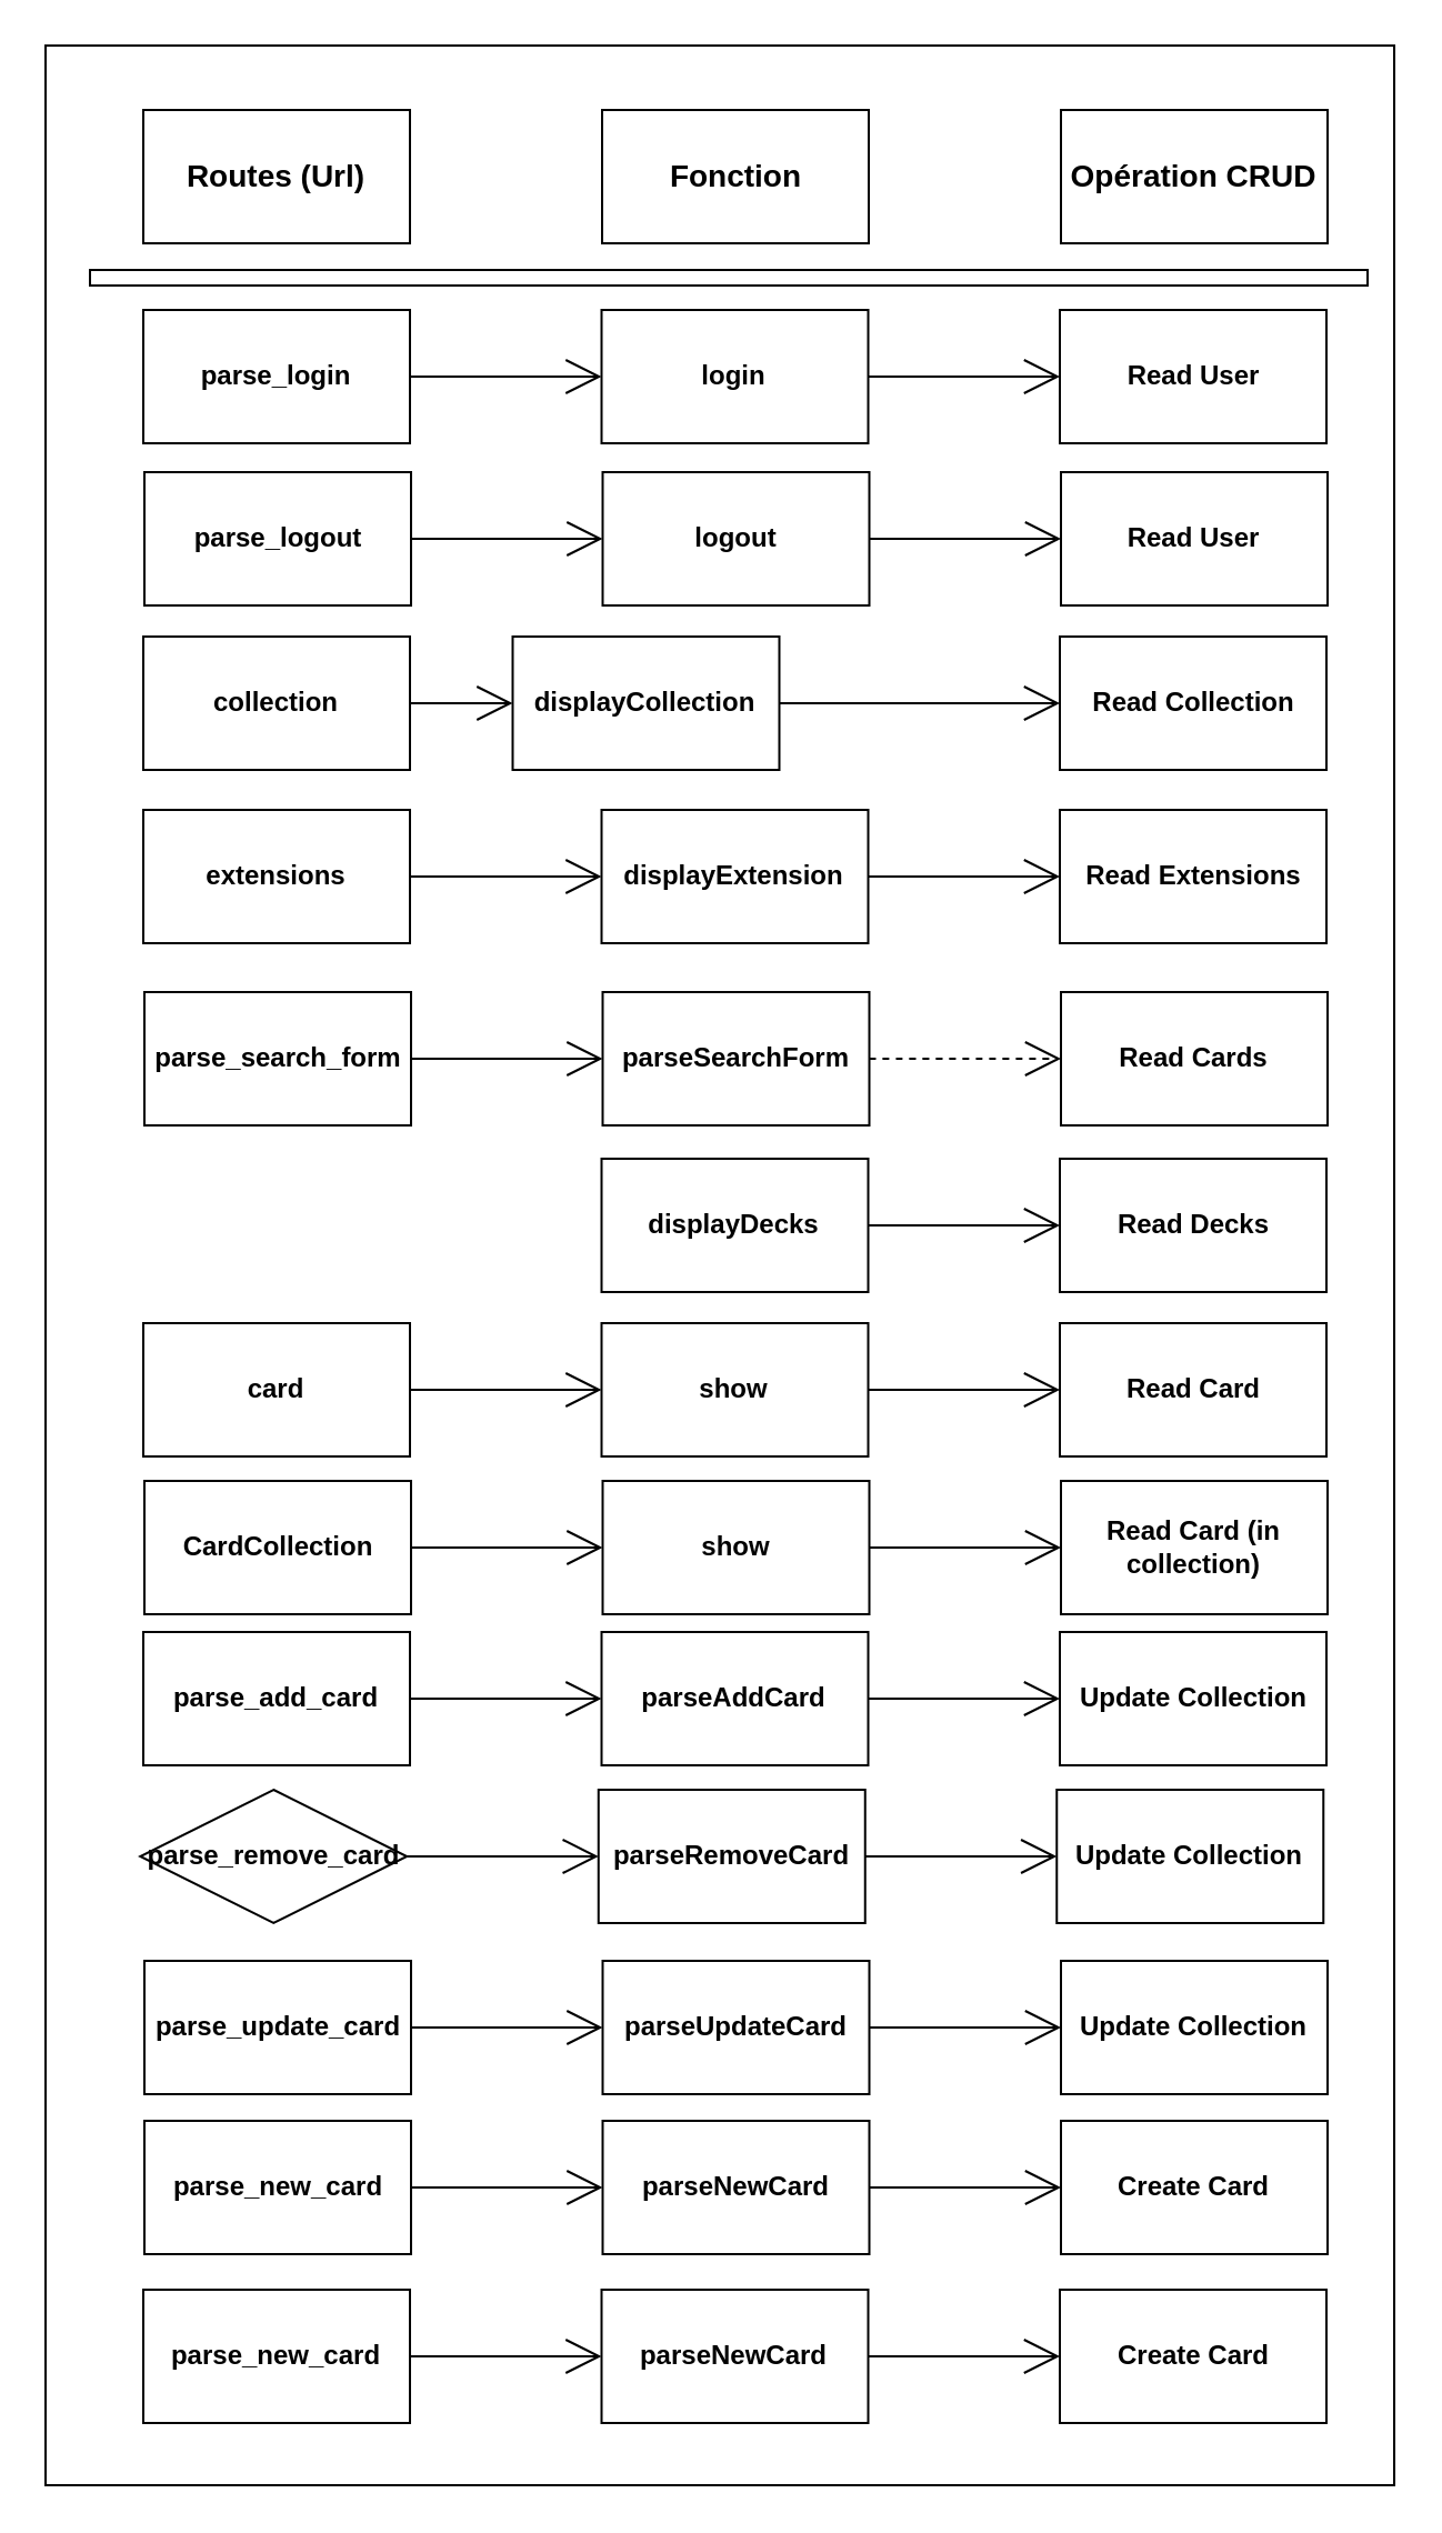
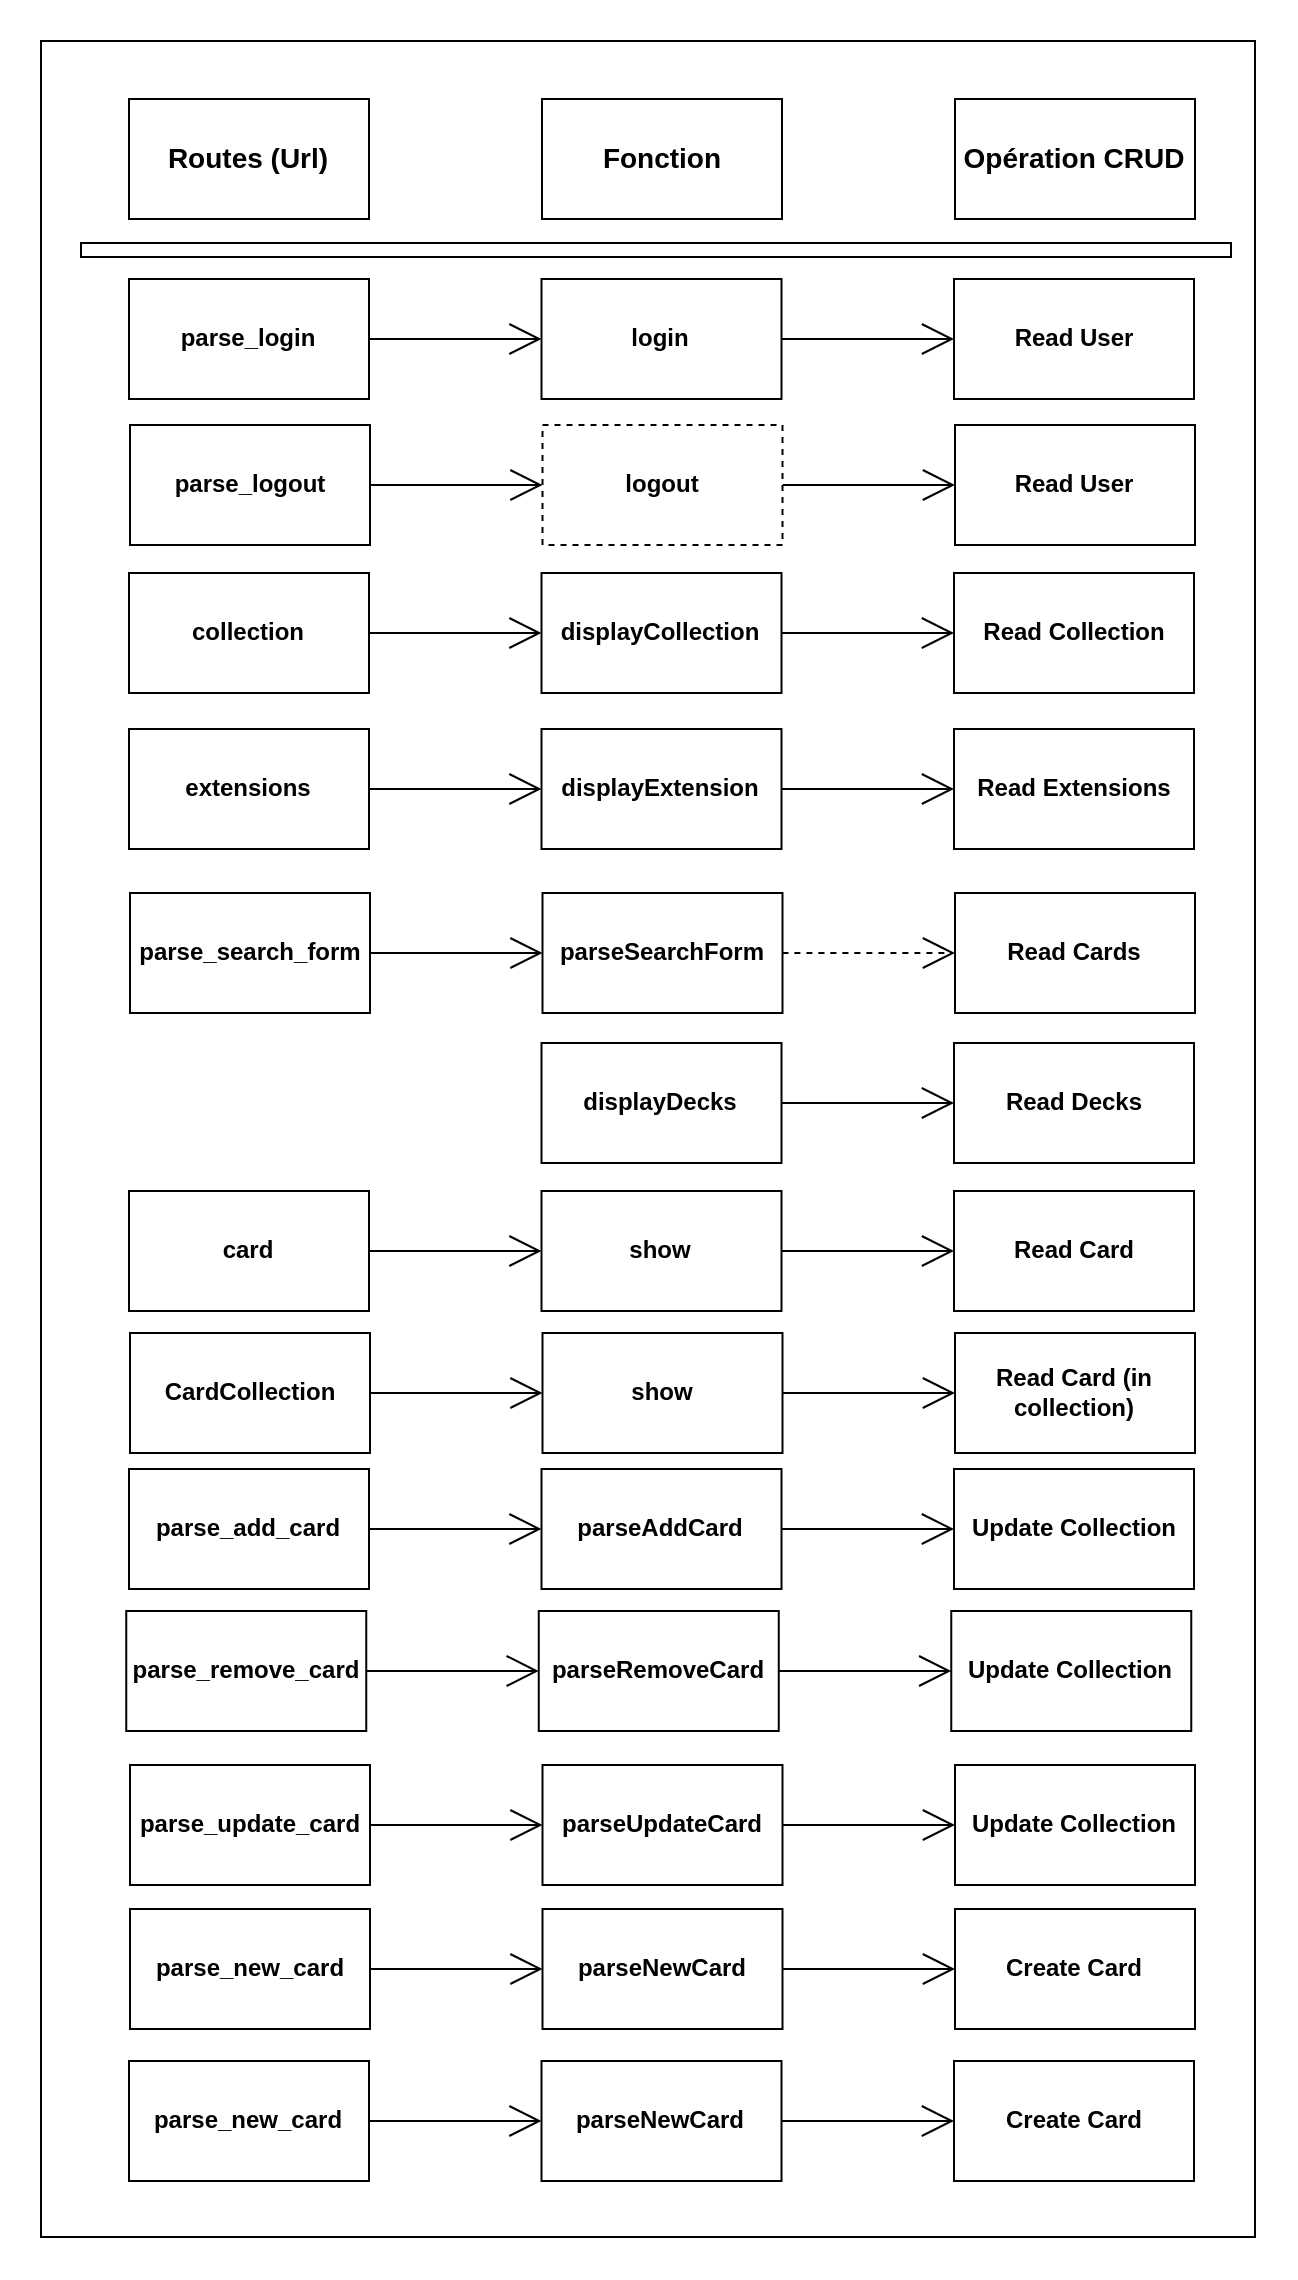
- <mxCell id="14" value="logout" style="rounded=0;whiteSpace=wrap;html=1;hachureGap=4;fontStyle=1" parent="1" vertex="1"><mxGeometry x="270.75" y="212" width="120" height="60" as="geometry" /></mxCell>
+ <mxCell id="14" value="logout" style="rounded=0;whiteSpace=wrap;html=1;hachureGap=4;fontStyle=1;dashed=1;" parent="1" vertex="1"><mxGeometry x="270.75" y="212" width="120" height="60" as="geometry" /></mxCell>
- <mxCell id="19" value="displayCollection" style="rounded=0;whiteSpace=wrap;html=1;hachureGap=4;fontStyle=1" parent="1" vertex="1"><mxGeometry x="230.25" y="286" width="120" height="60" as="geometry" /></mxCell>
+ <mxCell id="19" value="displayCollection" style="rounded=0;whiteSpace=wrap;html=1;hachureGap=4;fontStyle=1" parent="1" vertex="1"><mxGeometry x="270.25" y="286" width="120" height="60" as="geometry" /></mxCell>
- <mxCell id="36" value="parse_remove_card" style="rhombus;whiteSpace=wrap;html=1;hachureGap=4;fontStyle=1;" parent="1" vertex="1"><mxGeometry x="62.63" y="805" width="120" height="60" as="geometry" /></mxCell>
+ <mxCell id="36" value="parse_remove_card" style="rounded=0;whiteSpace=wrap;html=1;hachureGap=4;fontStyle=1" parent="1" vertex="1"><mxGeometry x="62.63" y="805" width="120" height="60" as="geometry" /></mxCell>
